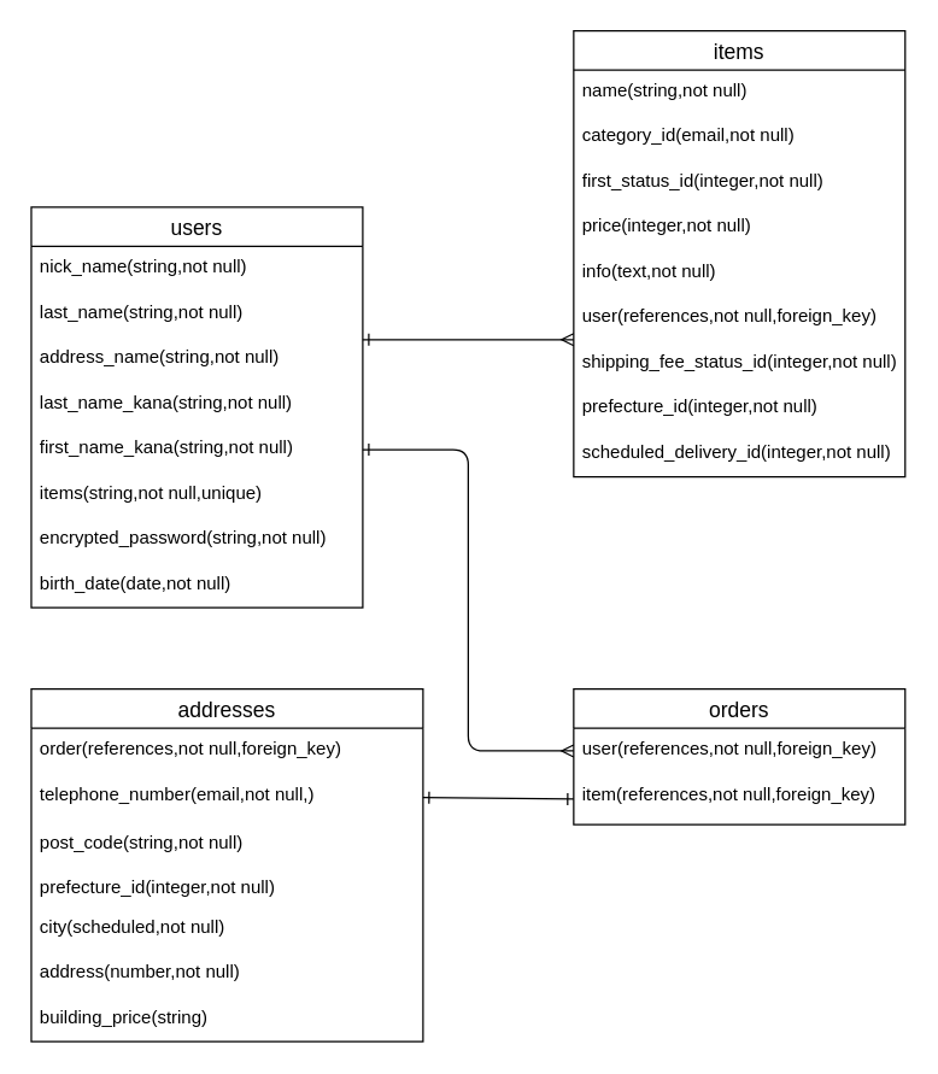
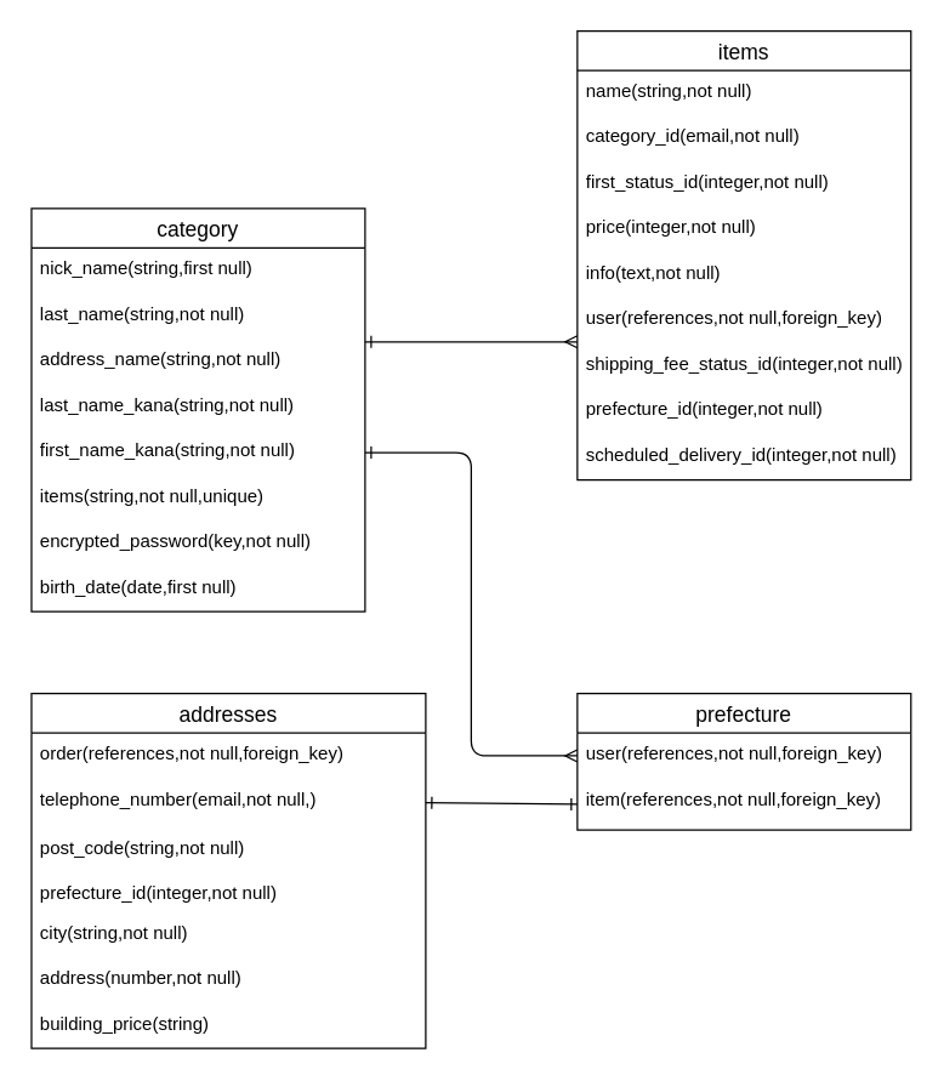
- <mxCell id="2" value="users" style="swimlane;fontStyle=0;childLayout=stackLayout;horizontal=1;startSize=26;horizontalStack=0;resizeParent=1;resizeParentMax=0;resizeLast=0;collapsible=1;marginBottom=0;align=center;fontSize=14;" parent="1" vertex="1"><mxGeometry x="20" y="137" width="220" height="266" as="geometry" /></mxCell>
+ <mxCell id="2" value="category" style="swimlane;fontStyle=0;childLayout=stackLayout;horizontal=1;startSize=26;horizontalStack=0;resizeParent=1;resizeParentMax=0;resizeLast=0;collapsible=1;marginBottom=0;align=center;fontSize=14;" parent="1" vertex="1"><mxGeometry x="20" y="137" width="220" height="266" as="geometry" /></mxCell>
- <mxCell id="3" value="nick_name(string,not null)" style="text;strokeColor=none;fillColor=none;spacingLeft=4;spacingRight=4;overflow=hidden;rotatable=0;points=[[0,0.5],[1,0.5]];portConstraint=eastwest;fontSize=12;whiteSpace=wrap;html=1;" parent="2" vertex="1"><mxGeometry y="26" width="220" height="30" as="geometry" /></mxCell>
+ <mxCell id="3" value="nick_name(string,first null)" style="text;strokeColor=none;fillColor=none;spacingLeft=4;spacingRight=4;overflow=hidden;rotatable=0;points=[[0,0.5],[1,0.5]];portConstraint=eastwest;fontSize=12;whiteSpace=wrap;html=1;" parent="2" vertex="1"><mxGeometry y="26" width="220" height="30" as="geometry" /></mxCell>
- <mxCell id="9" value="encrypted_password(string,not null)" style="text;strokeColor=none;fillColor=none;spacingLeft=4;spacingRight=4;overflow=hidden;rotatable=0;points=[[0,0.5],[1,0.5]];portConstraint=eastwest;fontSize=12;whiteSpace=wrap;html=1;" parent="2" vertex="1"><mxGeometry y="206" width="220" height="30" as="geometry" /></mxCell>
+ <mxCell id="9" value="encrypted_password(key,not null)" style="text;strokeColor=none;fillColor=none;spacingLeft=4;spacingRight=4;overflow=hidden;rotatable=0;points=[[0,0.5],[1,0.5]];portConstraint=eastwest;fontSize=12;whiteSpace=wrap;html=1;" parent="2" vertex="1"><mxGeometry y="206" width="220" height="30" as="geometry" /></mxCell>
- <mxCell id="10" value="birth_date(date,not null)" style="text;strokeColor=none;fillColor=none;spacingLeft=4;spacingRight=4;overflow=hidden;rotatable=0;points=[[0,0.5],[1,0.5]];portConstraint=eastwest;fontSize=12;whiteSpace=wrap;html=1;" parent="2" vertex="1"><mxGeometry y="236" width="220" height="30" as="geometry" /></mxCell>
+ <mxCell id="10" value="birth_date(date,first null)" style="text;strokeColor=none;fillColor=none;spacingLeft=4;spacingRight=4;overflow=hidden;rotatable=0;points=[[0,0.5],[1,0.5]];portConstraint=eastwest;fontSize=12;whiteSpace=wrap;html=1;" parent="2" vertex="1"><mxGeometry y="236" width="220" height="30" as="geometry" /></mxCell>
- <mxCell id="29" value="orders" style="swimlane;fontStyle=0;childLayout=stackLayout;horizontal=1;startSize=26;horizontalStack=0;resizeParent=1;resizeParentMax=0;resizeLast=0;collapsible=1;marginBottom=0;align=center;fontSize=14;" parent="1" vertex="1"><mxGeometry x="380" y="457" width="220" height="90" as="geometry" /></mxCell>
+ <mxCell id="29" value="prefecture" style="swimlane;fontStyle=0;childLayout=stackLayout;horizontal=1;startSize=26;horizontalStack=0;resizeParent=1;resizeParentMax=0;resizeLast=0;collapsible=1;marginBottom=0;align=center;fontSize=14;" parent="1" vertex="1"><mxGeometry x="380" y="457" width="220" height="90" as="geometry" /></mxCell>
- <mxCell id="16" value="&lt;span style=&quot;color: rgb(0, 0, 0);&quot;&gt;city(scheduled,not null)&lt;/span&gt;" style="text;strokeColor=none;fillColor=none;spacingLeft=4;spacingRight=4;overflow=hidden;rotatable=0;points=[[0,0.5],[1,0.5]];portConstraint=eastwest;fontSize=12;whiteSpace=wrap;html=1;" parent="11" vertex="1"><mxGeometry y="144" width="260" height="30" as="geometry" /></mxCell>
+ <mxCell id="16" value="&lt;span style=&quot;color: rgb(0, 0, 0);&quot;&gt;city(string,not null)&lt;/span&gt;" style="text;strokeColor=none;fillColor=none;spacingLeft=4;spacingRight=4;overflow=hidden;rotatable=0;points=[[0,0.5],[1,0.5]];portConstraint=eastwest;fontSize=12;whiteSpace=wrap;html=1;" parent="11" vertex="1"><mxGeometry y="144" width="260" height="30" as="geometry" /></mxCell>
